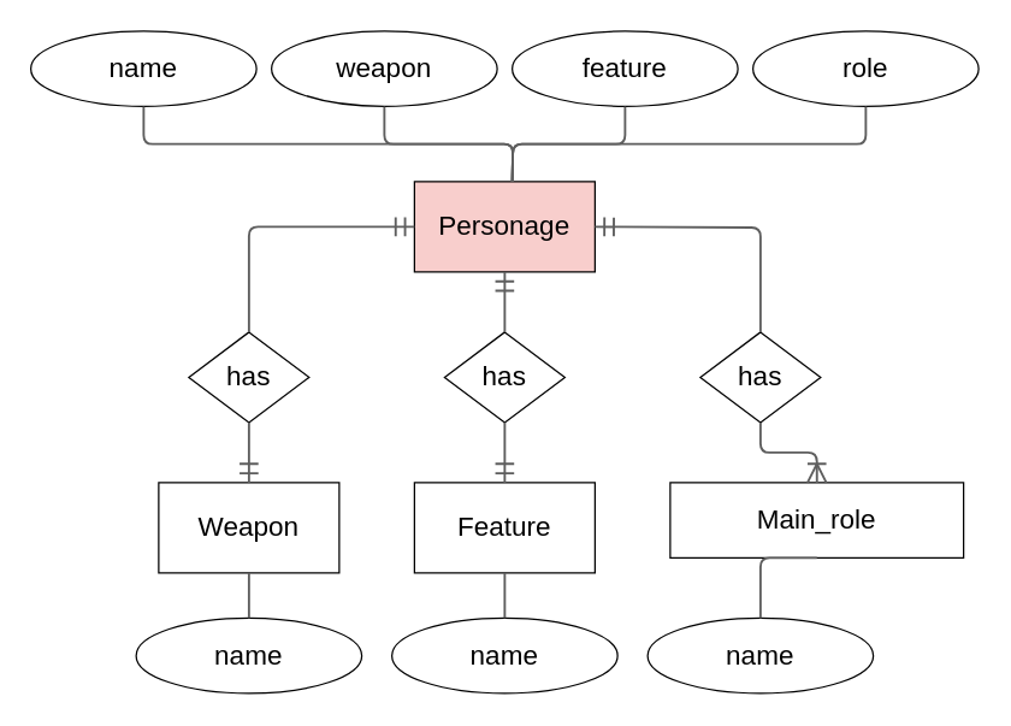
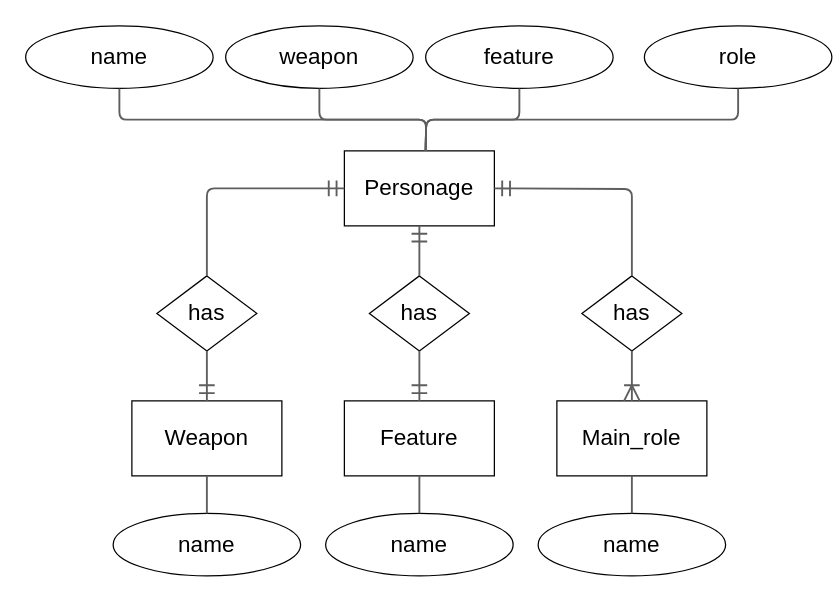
- <mxCell id="6" value="role" style="ellipse;whiteSpace=wrap;html=1;fontSize=18;" parent="1" vertex="1"><mxGeometry x="500" y="20" width="150" height="50" as="geometry" /></mxCell>
+ <mxCell id="6" value="role" style="ellipse;whiteSpace=wrap;html=1;fontSize=18;" parent="1" vertex="1"><mxGeometry x="515" y="20" width="150" height="50" as="geometry" /></mxCell>
- <mxCell id="2" value="Personage" style="rounded=0;whiteSpace=wrap;html=1;fontSize=18;fillColor=#f8cecc;" parent="1" vertex="1"><mxGeometry x="275" y="120" width="120" height="60" as="geometry" /></mxCell>
+ <mxCell id="2" value="Personage" style="rounded=0;whiteSpace=wrap;html=1;fontSize=18;" parent="1" vertex="1"><mxGeometry x="275" y="120" width="120" height="60" as="geometry" /></mxCell>
- <mxCell id="9" value="Main_role" style="rounded=0;whiteSpace=wrap;html=1;fontSize=18;" parent="1" vertex="1"><mxGeometry x="445" y="320" width="195" height="50" as="geometry" /></mxCell>
+ <mxCell id="9" value="Main_role" style="rounded=0;whiteSpace=wrap;html=1;fontSize=18;" parent="1" vertex="1"><mxGeometry x="445" y="320" width="120" height="60" as="geometry" /></mxCell>
